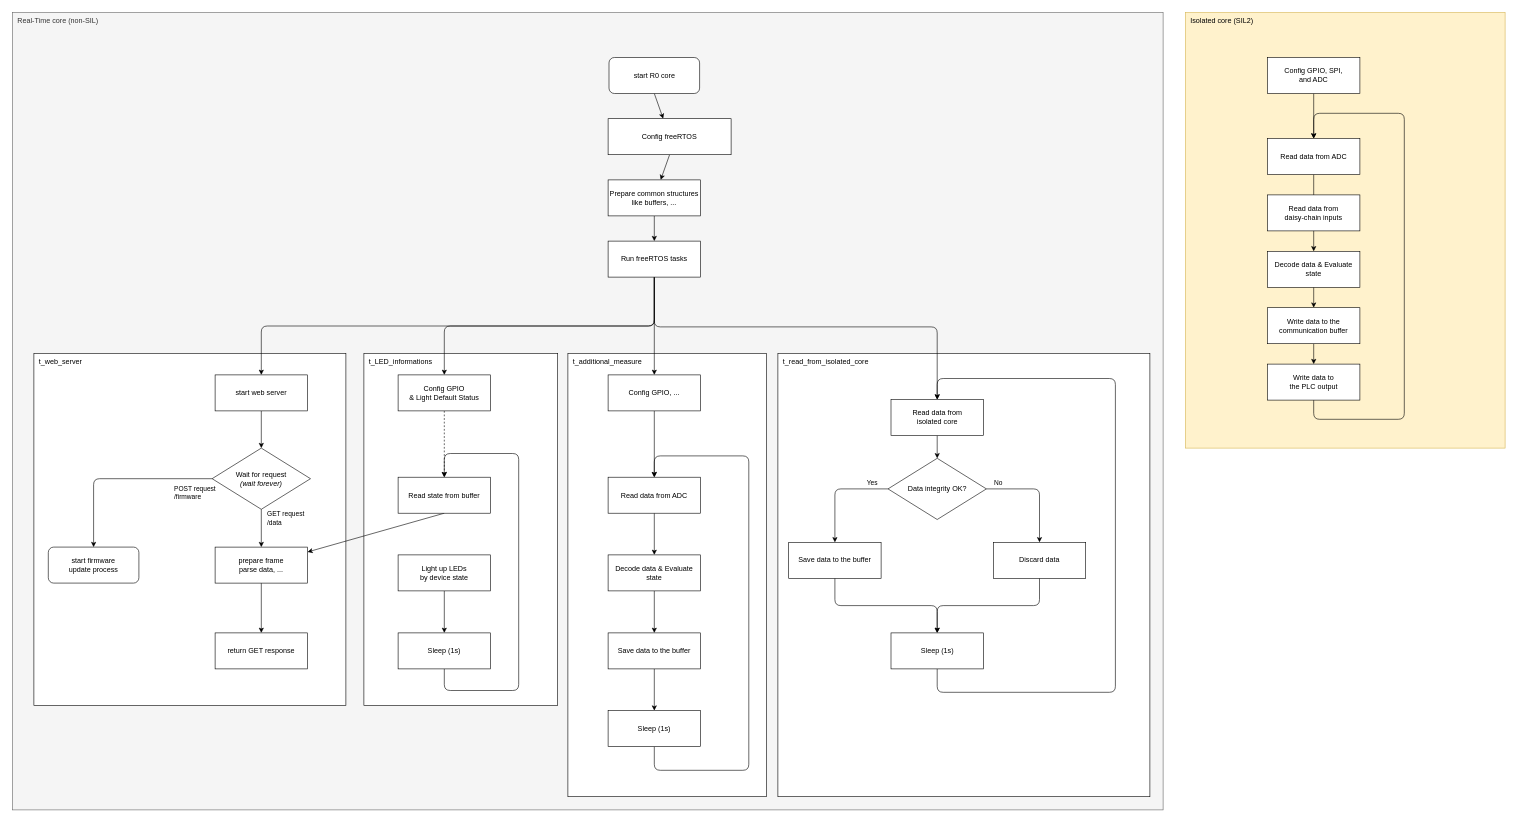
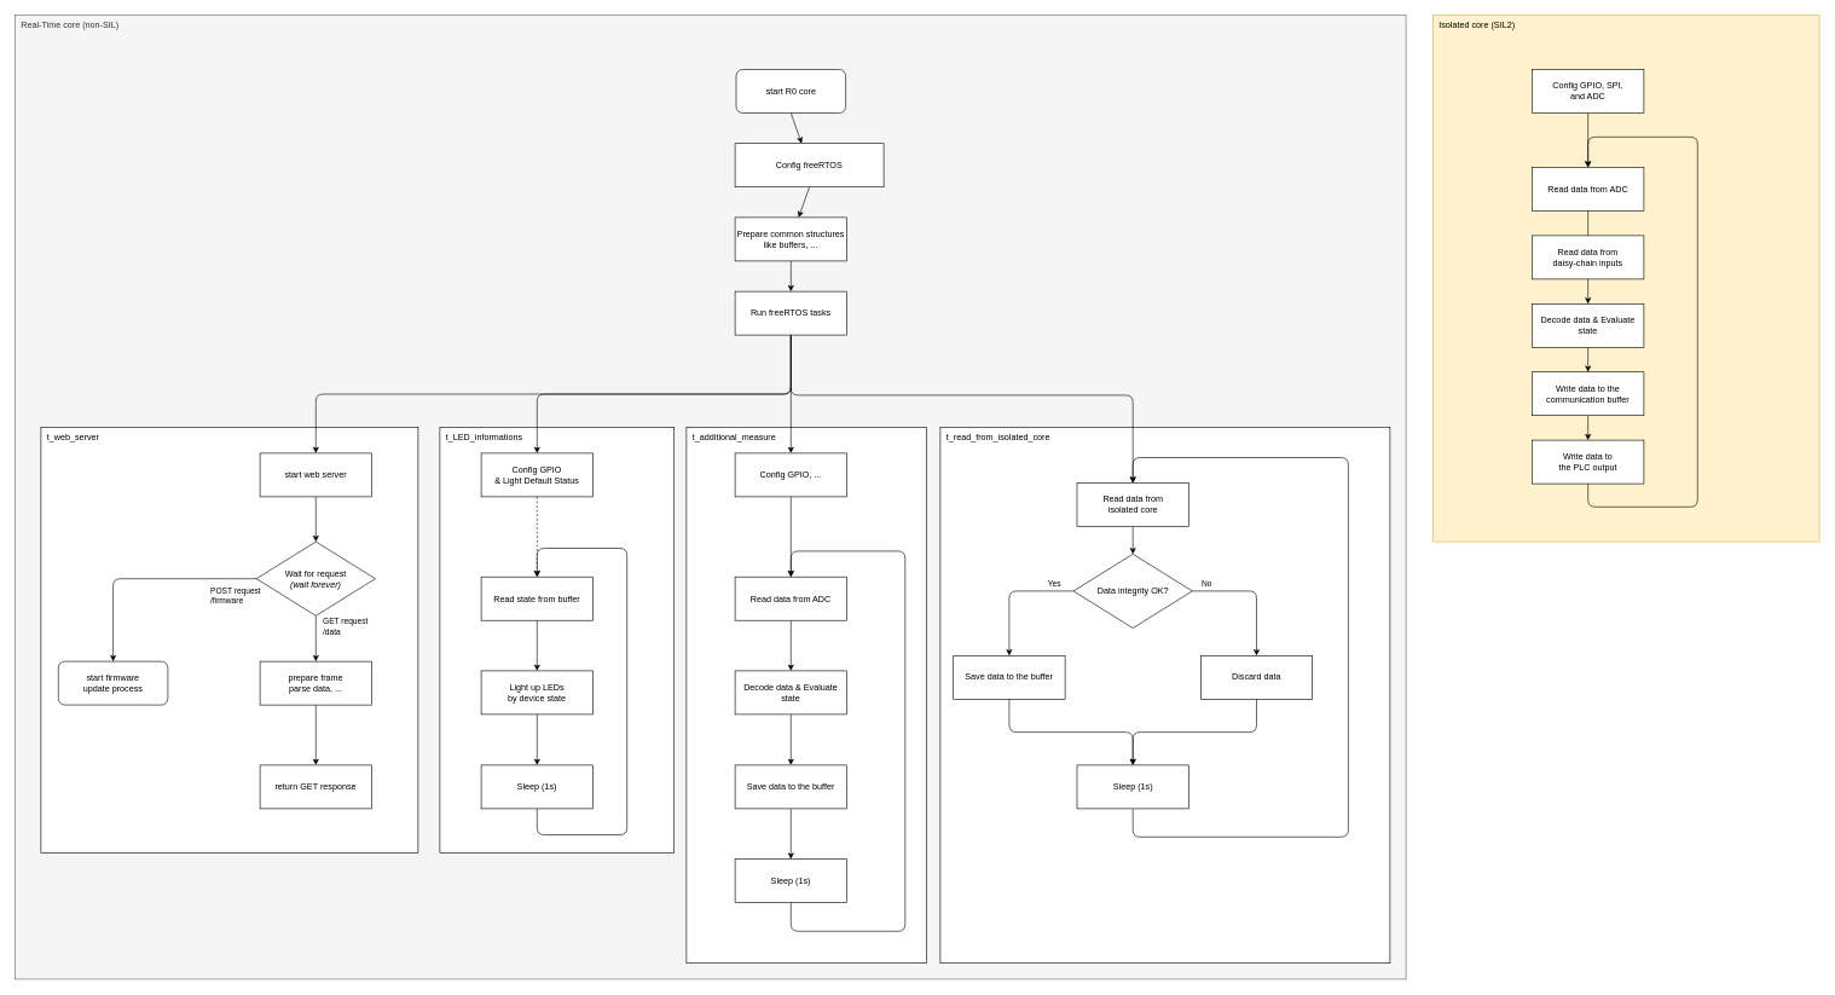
- <mxCell id="37" style="edgeStyle=none;html=1;exitX=0.5;exitY=1;exitDx=0;exitDy=0;" parent="1" source="38" target="52" edge="1"><mxGeometry relative="1" as="geometry" /></mxCell>
+ <mxCell id="37" style="edgeStyle=none;html=1;exitX=0.5;exitY=1;exitDx=0;exitDy=0;" parent="1" source="38" target="40" edge="1"><mxGeometry relative="1" as="geometry" /></mxCell>
